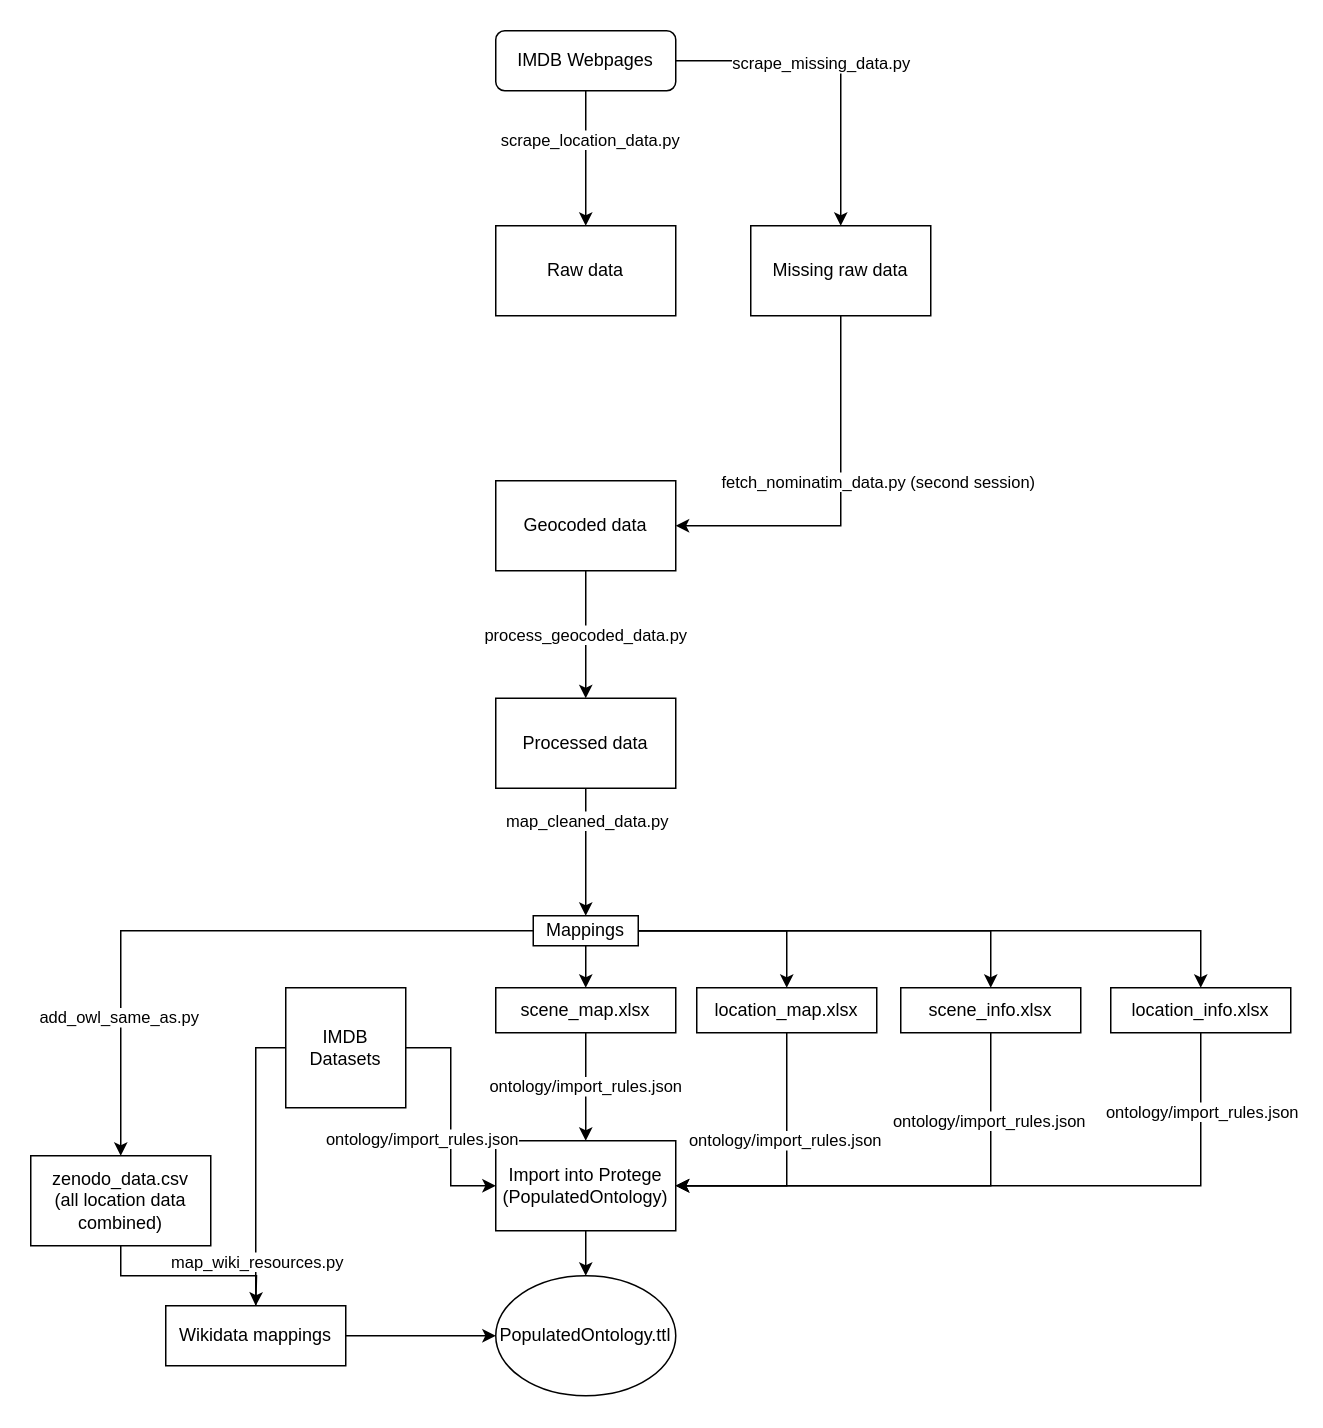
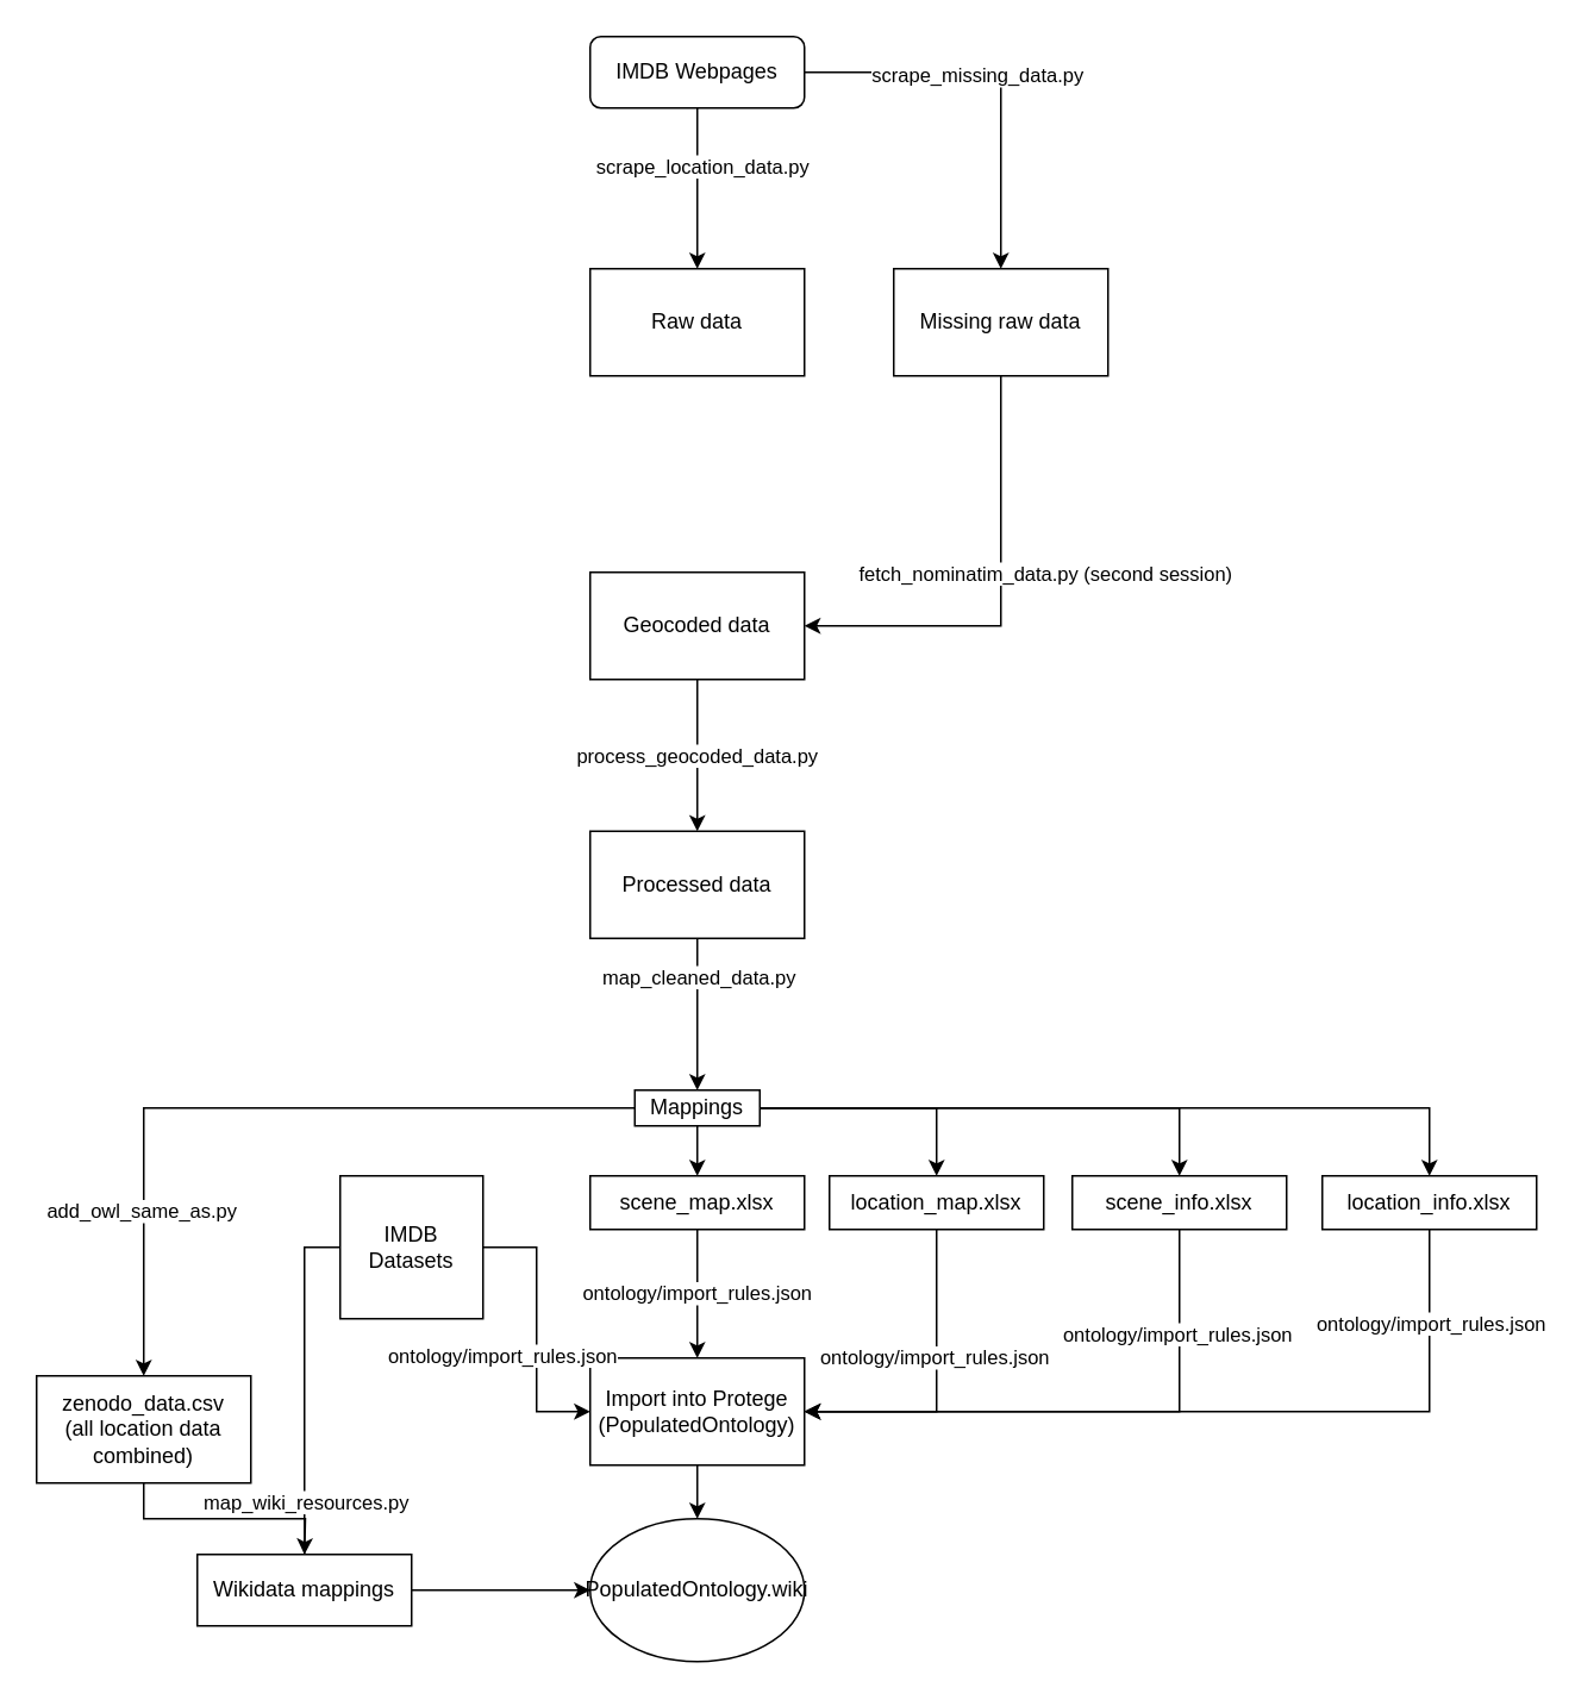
- <mxCell id="48" value="PopulatedOntology.ttl" style="ellipse;whiteSpace=wrap;html=1;" vertex="1" parent="1"><mxGeometry x="330" y="850" width="120" height="80" as="geometry" /></mxCell>
+ <mxCell id="48" value="PopulatedOntology.wiki" style="ellipse;whiteSpace=wrap;html=1;" vertex="1" parent="1"><mxGeometry x="330" y="850" width="120" height="80" as="geometry" /></mxCell>
